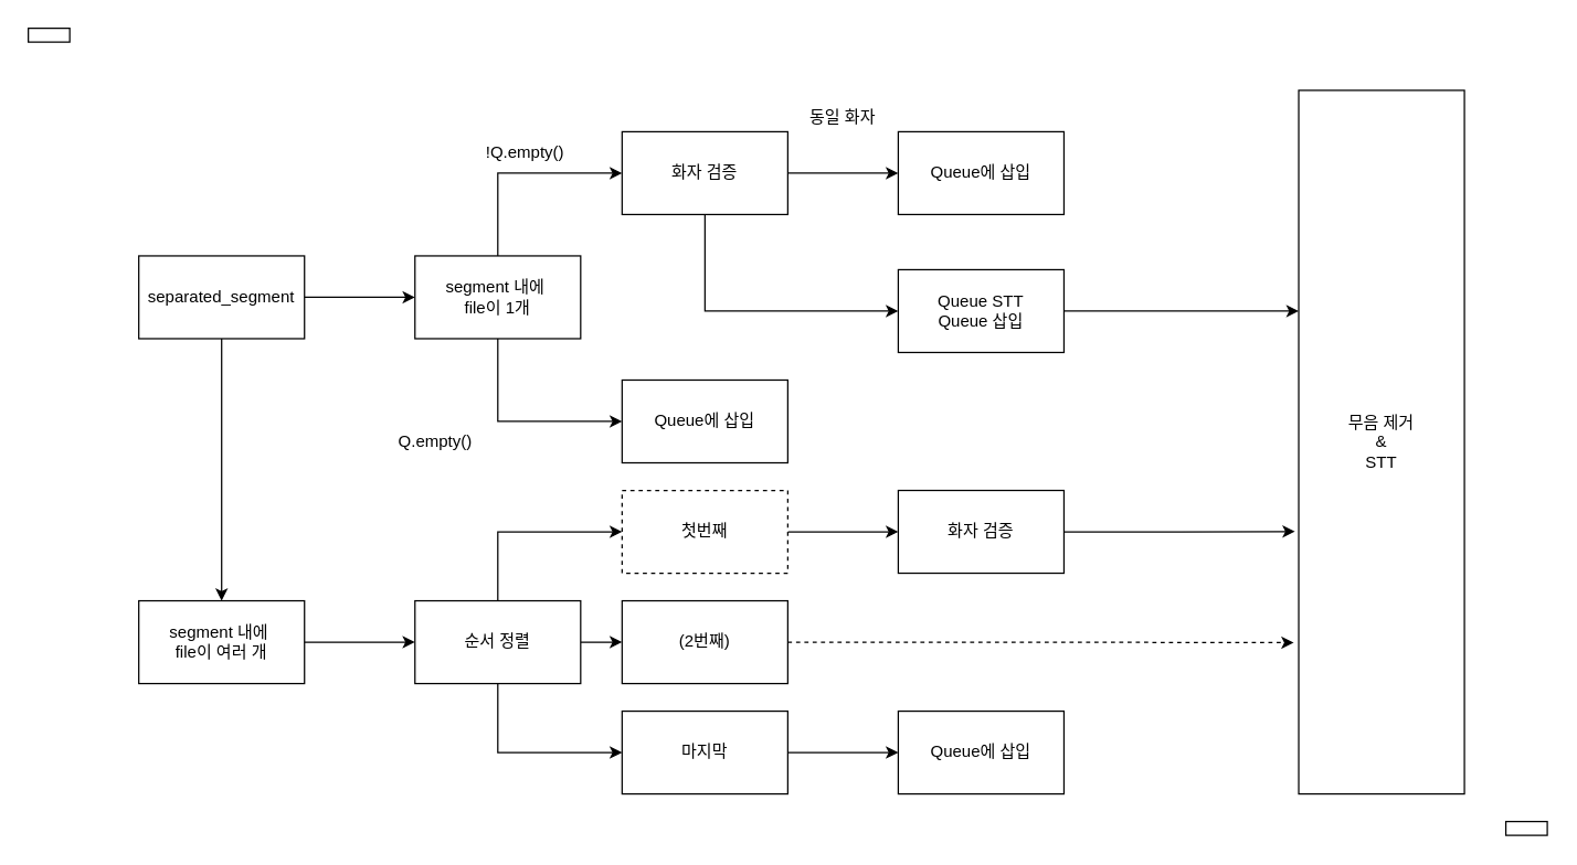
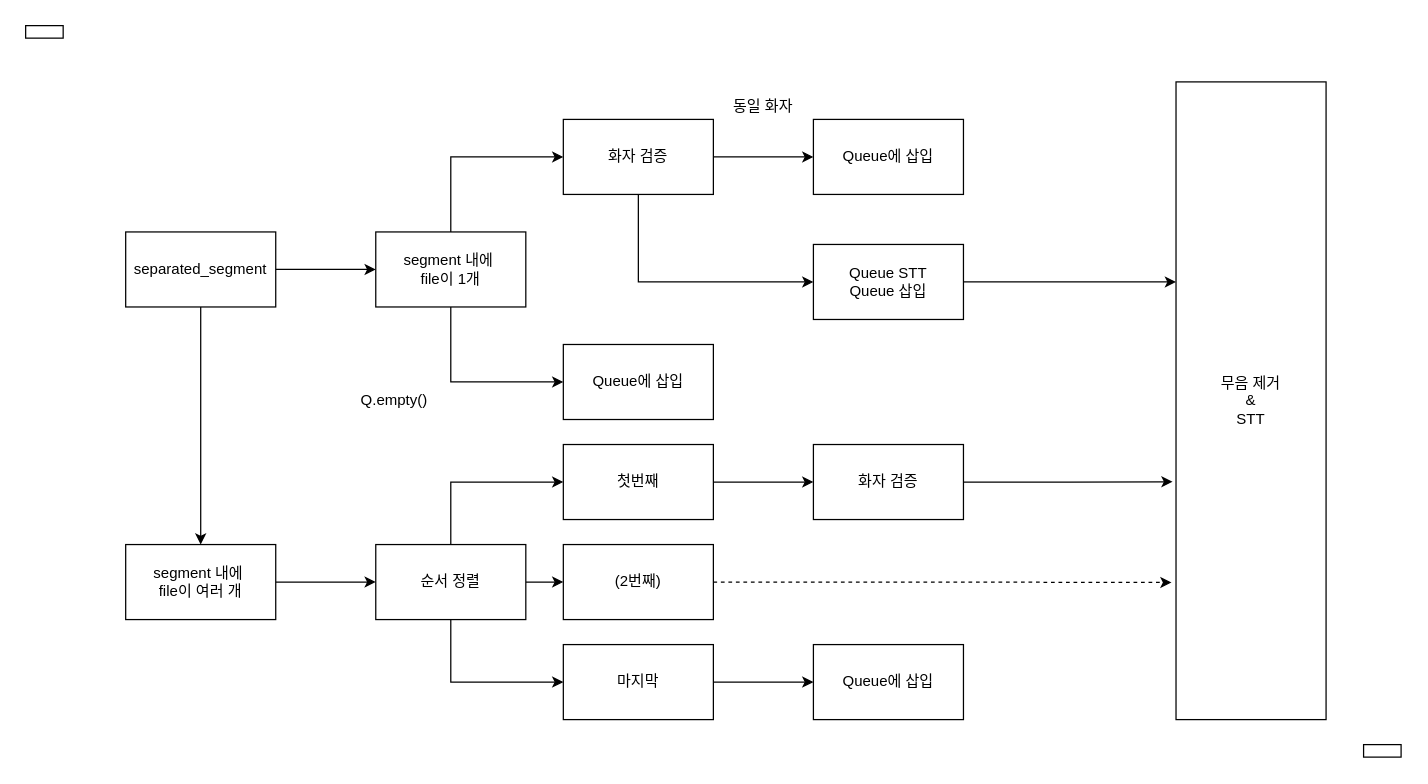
- <mxCell id="31" value="!Q.empty()" style="text;html=1;strokeColor=none;fillColor=none;align=center;verticalAlign=middle;whiteSpace=wrap;rounded=0;" vertex="1" parent="1"><mxGeometry x="350" y="95" width="60" height="30" as="geometry" /></mxCell>
- <mxCell id="24" value="첫번째" style="whiteSpace=wrap;html=1;rounded=0;dashed=1;" vertex="1" parent="1"><mxGeometry x="450" y="355" width="120" height="60" as="geometry" /></mxCell>
+ <mxCell id="24" value="첫번째" style="whiteSpace=wrap;html=1;rounded=0;" vertex="1" parent="1"><mxGeometry x="450" y="355" width="120" height="60" as="geometry" /></mxCell>
